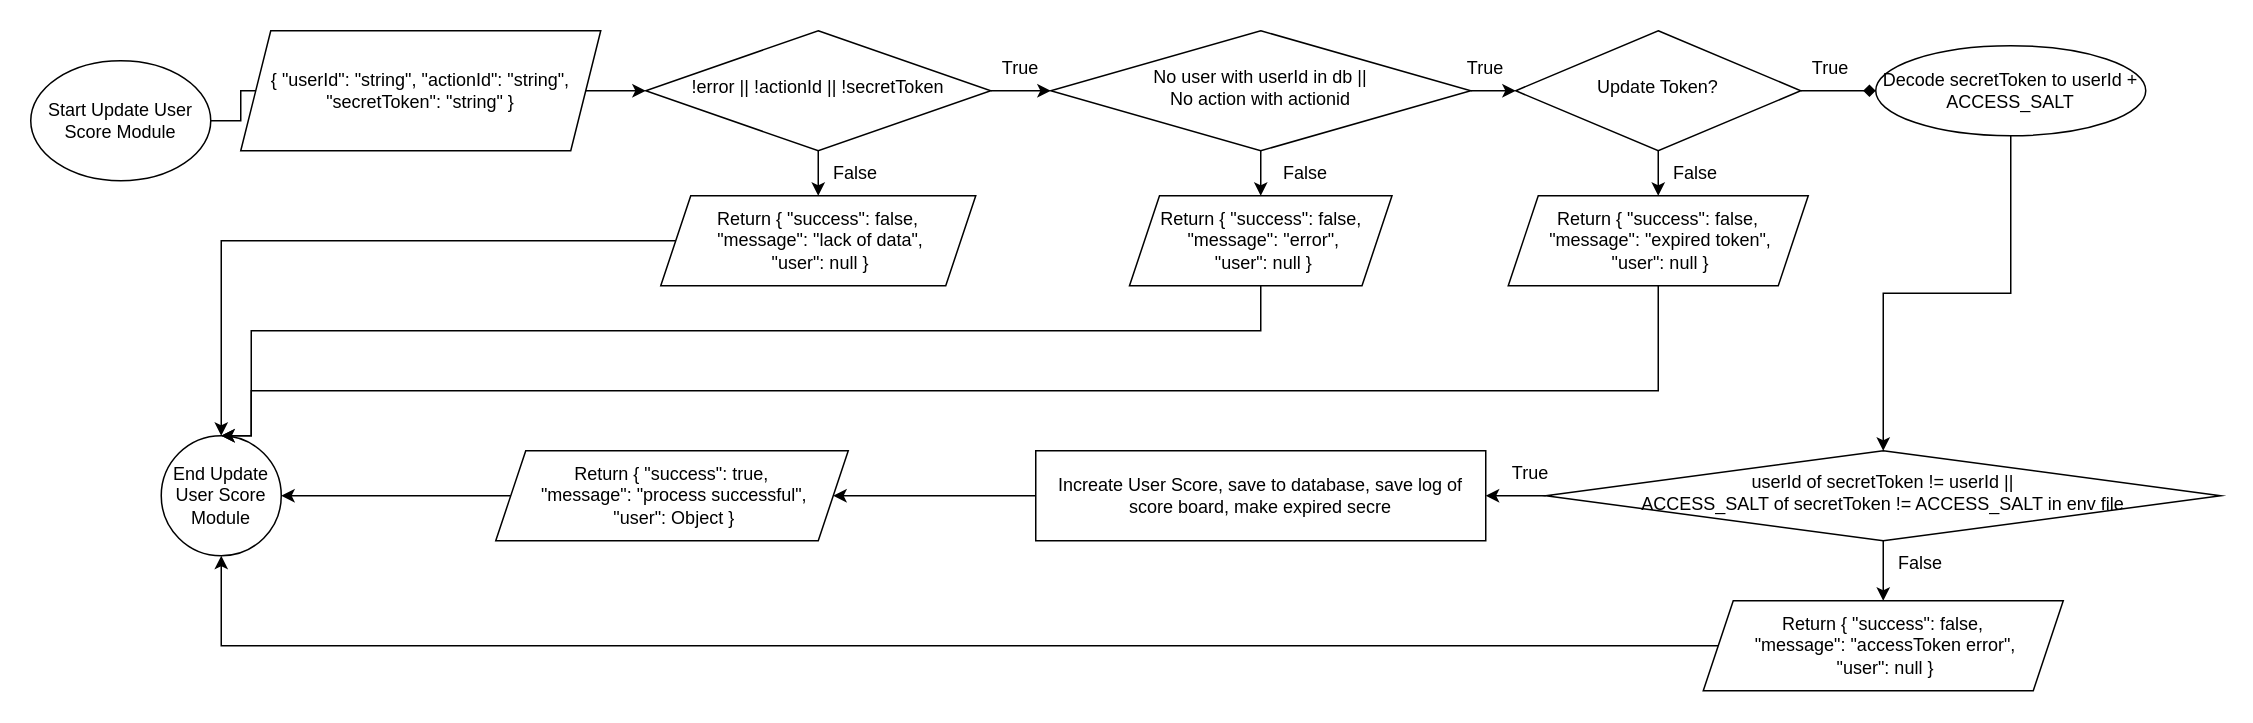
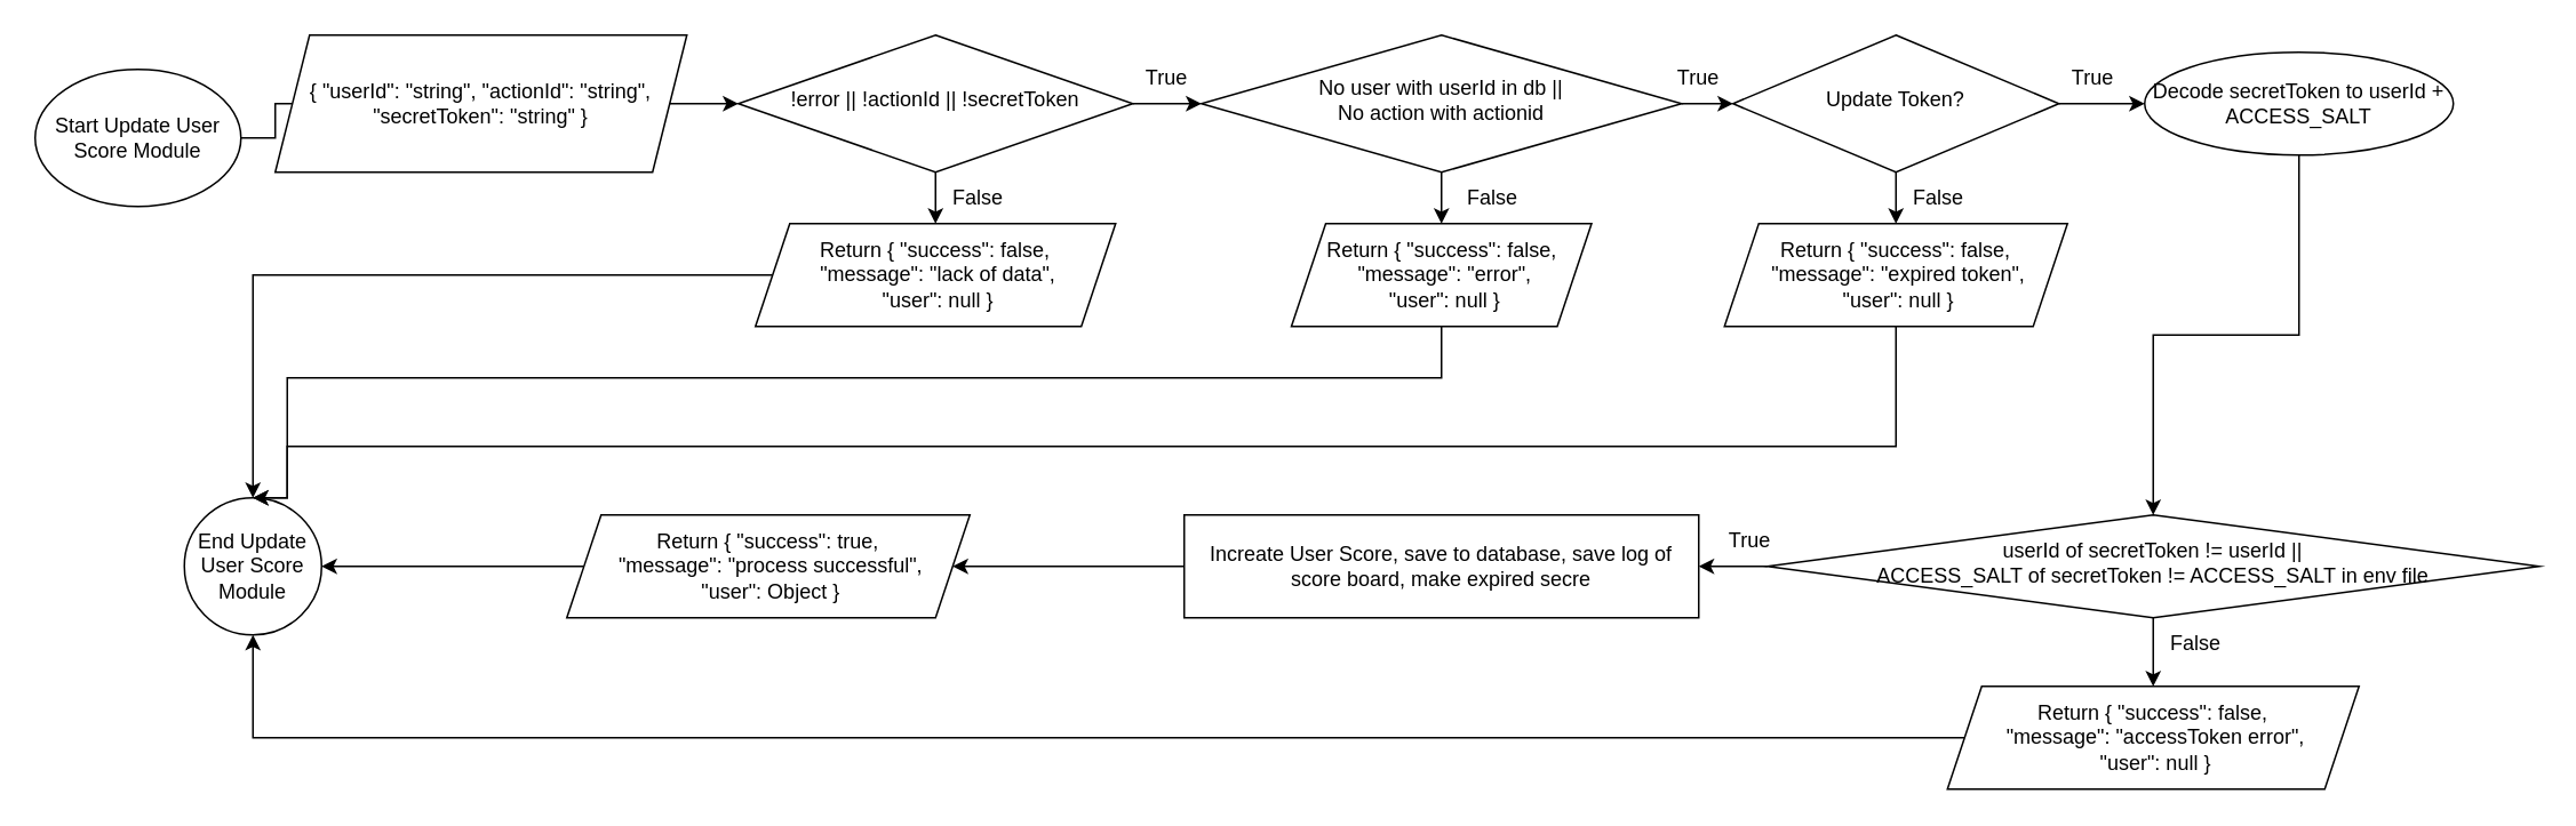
- <mxCell id="8" value="" style="edgeStyle=orthogonalEdgeStyle;rounded=0;orthogonalLoop=1;jettySize=auto;html=1;endArrow=diamond;" edge="1" parent="1" source="10" target="19"><mxGeometry relative="1" as="geometry" /></mxCell>
+ <mxCell id="8" value="" style="edgeStyle=orthogonalEdgeStyle;rounded=0;orthogonalLoop=1;jettySize=auto;html=1;" edge="1" parent="1" source="10" target="19"><mxGeometry relative="1" as="geometry" /></mxCell>
